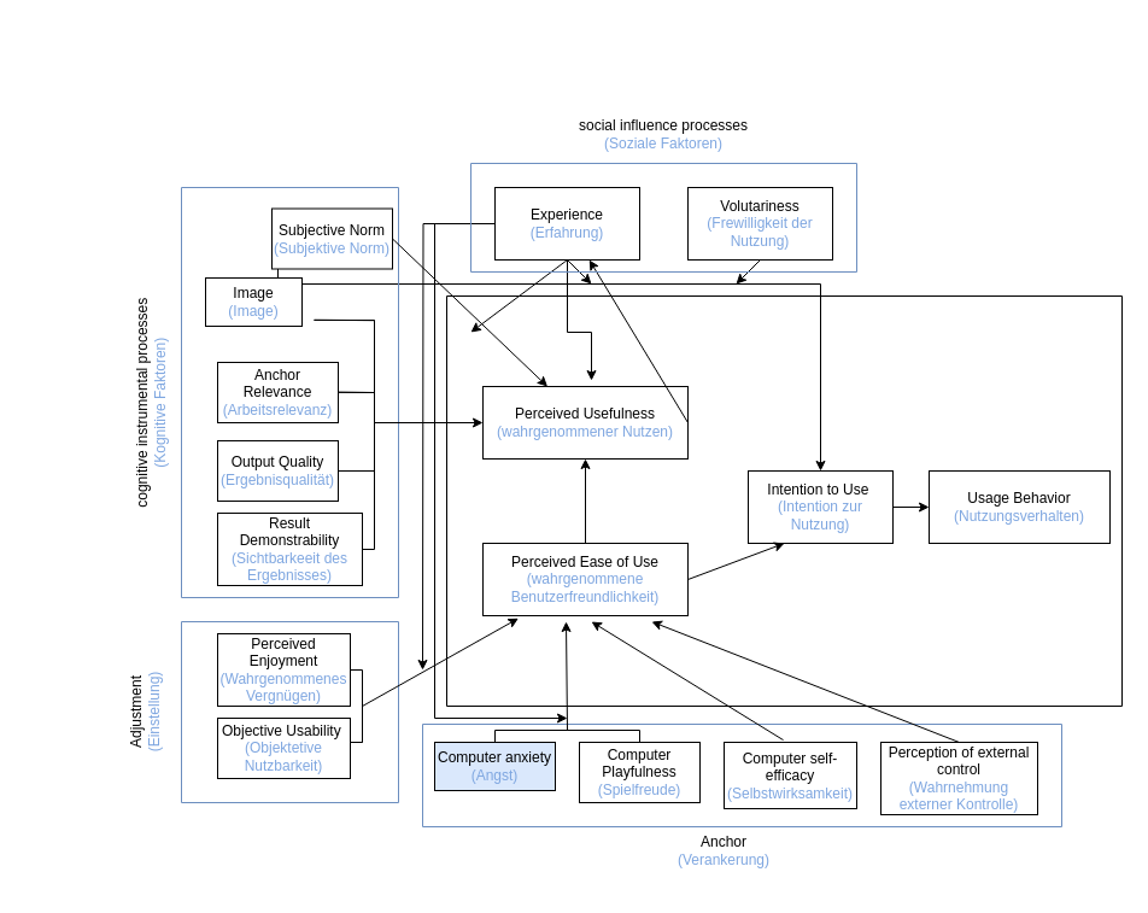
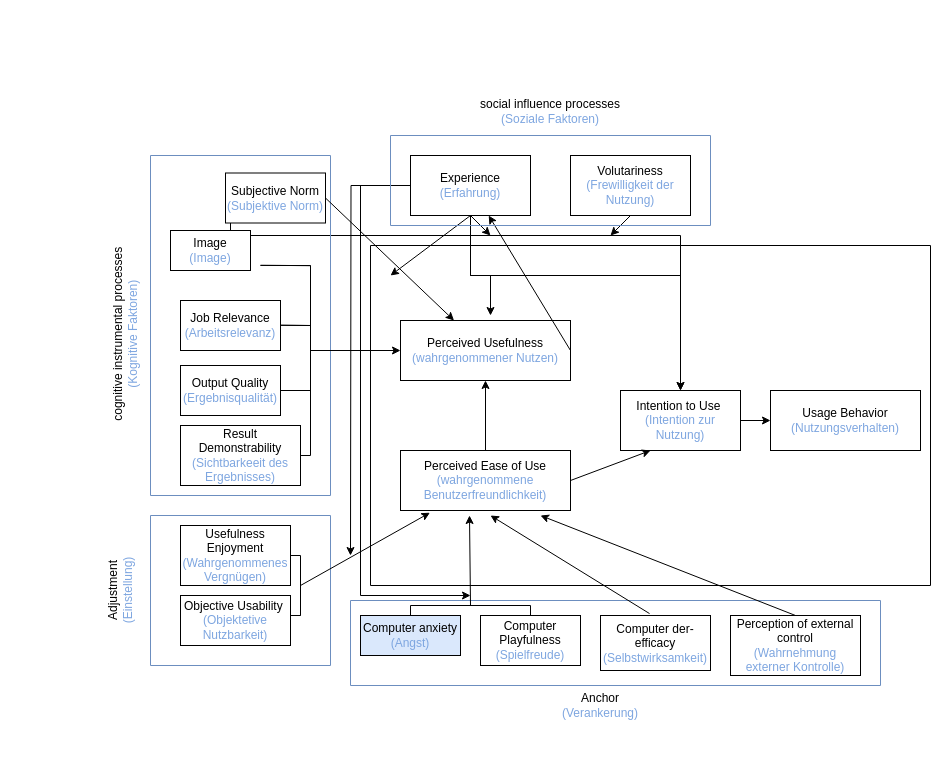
+ <mxCell id="17" style="edgeStyle=orthogonalEdgeStyle;rounded=0;orthogonalLoop=1;jettySize=auto;html=1;" parent="1" source="19" target="6" edge="1"><mxGeometry relative="1" as="geometry"><Array as="points"><mxPoint x="470" y="275" /><mxPoint x="680" y="275" /></Array></mxGeometry></mxCell>
- <mxCell id="26" value="&lt;div&gt;Anchor Relevance&lt;/div&gt;&lt;div&gt;&lt;span style=&quot;color: rgb(126, 166, 224);&quot;&gt;(Arbeitsrelevanz)&lt;/span&gt;&lt;br&gt;&lt;/div&gt;" style="rounded=0;whiteSpace=wrap;html=1;" parent="24" vertex="1"><mxGeometry x="30" y="145" width="100" height="50" as="geometry" /></mxCell>
+ <mxCell id="26" value="&lt;div&gt;Job Relevance&lt;/div&gt;&lt;div&gt;&lt;span style=&quot;color: rgb(126, 166, 224);&quot;&gt;(Arbeitsrelevanz)&lt;/span&gt;&lt;br&gt;&lt;/div&gt;" style="rounded=0;whiteSpace=wrap;html=1;" parent="24" vertex="1"><mxGeometry x="30" y="145" width="100" height="50" as="geometry" /></mxCell>
- <mxCell id="43" value="&lt;div&gt;Perceived Enjoyment&lt;/div&gt;&lt;div&gt;&lt;span style=&quot;color: rgb(126, 166, 224);&quot;&gt;(Wahrgenommenes Vergnügen)&lt;/span&gt;&lt;br&gt;&lt;/div&gt;" style="rounded=0;whiteSpace=wrap;html=1;" parent="42" vertex="1"><mxGeometry x="30" y="10" width="110" height="60" as="geometry" /></mxCell>
+ <mxCell id="43" value="&lt;div&gt;Usefulness Enjoyment&lt;/div&gt;&lt;div&gt;&lt;span style=&quot;color: rgb(126, 166, 224);&quot;&gt;(Wahrgenommenes Vergnügen)&lt;/span&gt;&lt;br&gt;&lt;/div&gt;" style="rounded=0;whiteSpace=wrap;html=1;" parent="42" vertex="1"><mxGeometry x="30" y="10" width="110" height="60" as="geometry" /></mxCell>
- <mxCell id="47" value="&lt;div&gt;Computer self-efficacy&lt;/div&gt;&lt;div&gt;&lt;span style=&quot;color: rgb(126, 166, 224);&quot;&gt;(Selbstwirksamkeit)&lt;/span&gt;&lt;br&gt;&lt;/div&gt;" style="rounded=0;whiteSpace=wrap;html=1;" parent="46" vertex="1"><mxGeometry x="250" y="15" width="110" height="55" as="geometry" /></mxCell>
+ <mxCell id="47" value="&lt;div&gt;Computer der-efficacy&lt;/div&gt;&lt;div&gt;&lt;span style=&quot;color: rgb(126, 166, 224);&quot;&gt;(Selbstwirksamkeit)&lt;/span&gt;&lt;br&gt;&lt;/div&gt;" style="rounded=0;whiteSpace=wrap;html=1;" parent="46" vertex="1"><mxGeometry x="250" y="15" width="110" height="55" as="geometry" /></mxCell>
